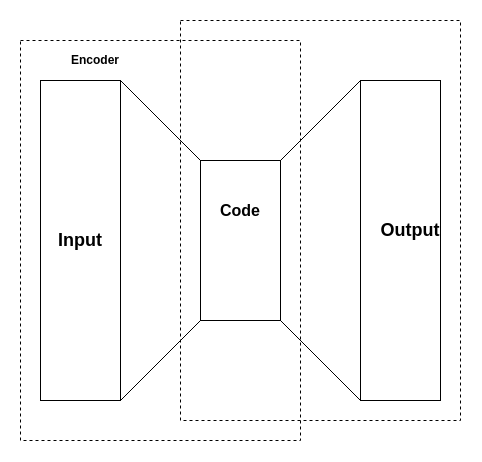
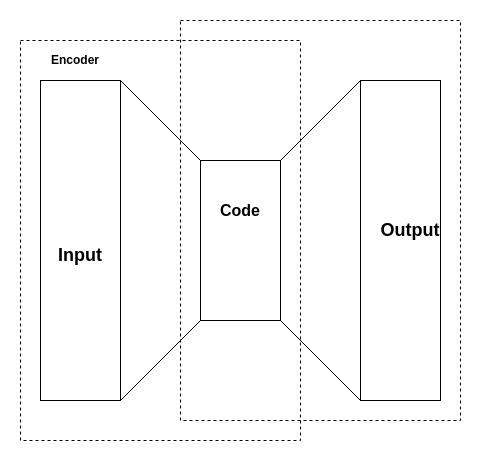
- <mxCell id="11" value="&lt;b&gt;Encoder&lt;/b&gt;" style="text;html=1;strokeColor=none;fillColor=none;align=center;verticalAlign=middle;whiteSpace=wrap;rounded=0;dashed=1;" vertex="1" parent="1"><mxGeometry x="60" y="50" width="70" height="20" as="geometry" /></mxCell>
+ <mxCell id="11" value="&lt;b&gt;Encoder&lt;/b&gt;" style="text;html=1;strokeColor=none;fillColor=none;align=center;verticalAlign=middle;whiteSpace=wrap;rounded=0;dashed=1;" vertex="1" parent="1"><mxGeometry x="40" y="50" width="70" height="20" as="geometry" /></mxCell>
- <mxCell id="12" value="&lt;b&gt;&lt;font style=&quot;font-size: 18px&quot;&gt;Input&lt;/font&gt;&lt;/b&gt;" style="text;html=1;strokeColor=none;fillColor=none;align=center;verticalAlign=middle;whiteSpace=wrap;rounded=0;dashed=1;" vertex="1" parent="1"><mxGeometry x="60" y="230" width="40" height="20" as="geometry" /></mxCell>
+ <mxCell id="12" value="&lt;b&gt;&lt;font style=&quot;font-size: 18px&quot;&gt;Input&lt;/font&gt;&lt;/b&gt;" style="text;html=1;strokeColor=none;fillColor=none;align=center;verticalAlign=middle;whiteSpace=wrap;rounded=0;dashed=1;" vertex="1" parent="1"><mxGeometry x="60" y="245" width="40" height="20" as="geometry" /></mxCell>
